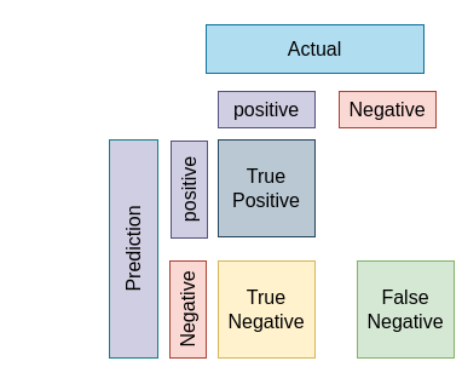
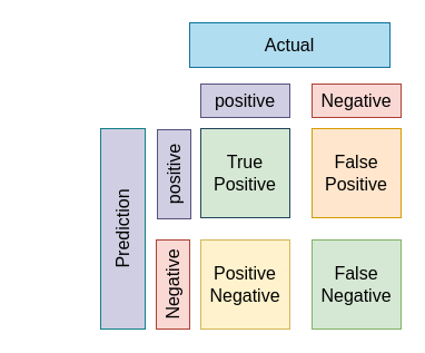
- <mxCell id="8" value="&lt;div style=&quot;font-size: 16px;&quot;&gt;&lt;font style=&quot;font-size: 16px;&quot;&gt;True&lt;/font&gt;&lt;/div&gt;&lt;div style=&quot;font-size: 16px;&quot;&gt;&lt;font style=&quot;font-size: 16px;&quot;&gt;Positive&lt;br style=&quot;font-size: 16px;&quot;&gt;&lt;/font&gt;&lt;/div&gt;" style="rounded=0;whiteSpace=wrap;html=1;fontSize=16;fillColor=#bac8d3;strokeColor=#23445d;" vertex="1" parent="1"><mxGeometry x="180" y="115" width="80" height="80" as="geometry" /></mxCell>
+ <mxCell id="8" value="&lt;div style=&quot;font-size: 16px;&quot;&gt;&lt;font style=&quot;font-size: 16px;&quot;&gt;True&lt;/font&gt;&lt;/div&gt;&lt;div style=&quot;font-size: 16px;&quot;&gt;&lt;font style=&quot;font-size: 16px;&quot;&gt;Positive&lt;br style=&quot;font-size: 16px;&quot;&gt;&lt;/font&gt;&lt;/div&gt;" style="rounded=0;whiteSpace=wrap;html=1;fontSize=16;fillColor=#d5e8d4;strokeColor=#23445d;" vertex="1" parent="1"><mxGeometry x="180" y="115" width="80" height="80" as="geometry" /></mxCell>
+ <mxCell id="9" value="False&lt;br style=&quot;font-size: 16px;&quot;&gt;&lt;div style=&quot;font-size: 16px;&quot;&gt;&lt;font style=&quot;font-size: 16px;&quot;&gt;Positive&lt;br style=&quot;font-size: 16px;&quot;&gt;&lt;/font&gt;&lt;/div&gt;" style="rounded=0;whiteSpace=wrap;html=1;fontSize=16;fillColor=#ffe6cc;strokeColor=#d79b00;" vertex="1" parent="1"><mxGeometry x="280" y="115" width="80" height="80" as="geometry" /></mxCell>
- <mxCell id="10" value="&lt;div style=&quot;font-size: 16px;&quot;&gt;&lt;font style=&quot;font-size: 16px;&quot;&gt;True&lt;/font&gt;&lt;/div&gt;Negative" style="rounded=0;whiteSpace=wrap;html=1;fontSize=16;fillColor=#fff2cc;strokeColor=#d6b656;" vertex="1" parent="1"><mxGeometry x="180" y="215" width="80" height="80" as="geometry" /></mxCell>
+ <mxCell id="10" value="&lt;div style=&quot;font-size: 16px;&quot;&gt;&lt;font style=&quot;font-size: 16px;&quot;&gt;Positive&lt;/font&gt;&lt;/div&gt;Negative" style="rounded=0;whiteSpace=wrap;html=1;fontSize=16;fillColor=#fff2cc;strokeColor=#d6b656;" vertex="1" parent="1"><mxGeometry x="180" y="215" width="80" height="80" as="geometry" /></mxCell>
- <mxCell id="11" value="&lt;div style=&quot;font-size: 16px;&quot;&gt;&lt;font style=&quot;font-size: 16px;&quot;&gt;False&lt;/font&gt;&lt;/div&gt;Negative" style="rounded=0;whiteSpace=wrap;html=1;fontSize=16;fillColor=#d5e8d4;strokeColor=#82b366;" vertex="1" parent="1"><mxGeometry x="295" y="215" width="80" height="80" as="geometry" /></mxCell>
+ <mxCell id="11" value="&lt;div style=&quot;font-size: 16px;&quot;&gt;&lt;font style=&quot;font-size: 16px;&quot;&gt;False&lt;/font&gt;&lt;/div&gt;Negative" style="rounded=0;whiteSpace=wrap;html=1;fontSize=16;fillColor=#d5e8d4;strokeColor=#82b366;" vertex="1" parent="1"><mxGeometry x="280" y="215" width="80" height="80" as="geometry" /></mxCell>
